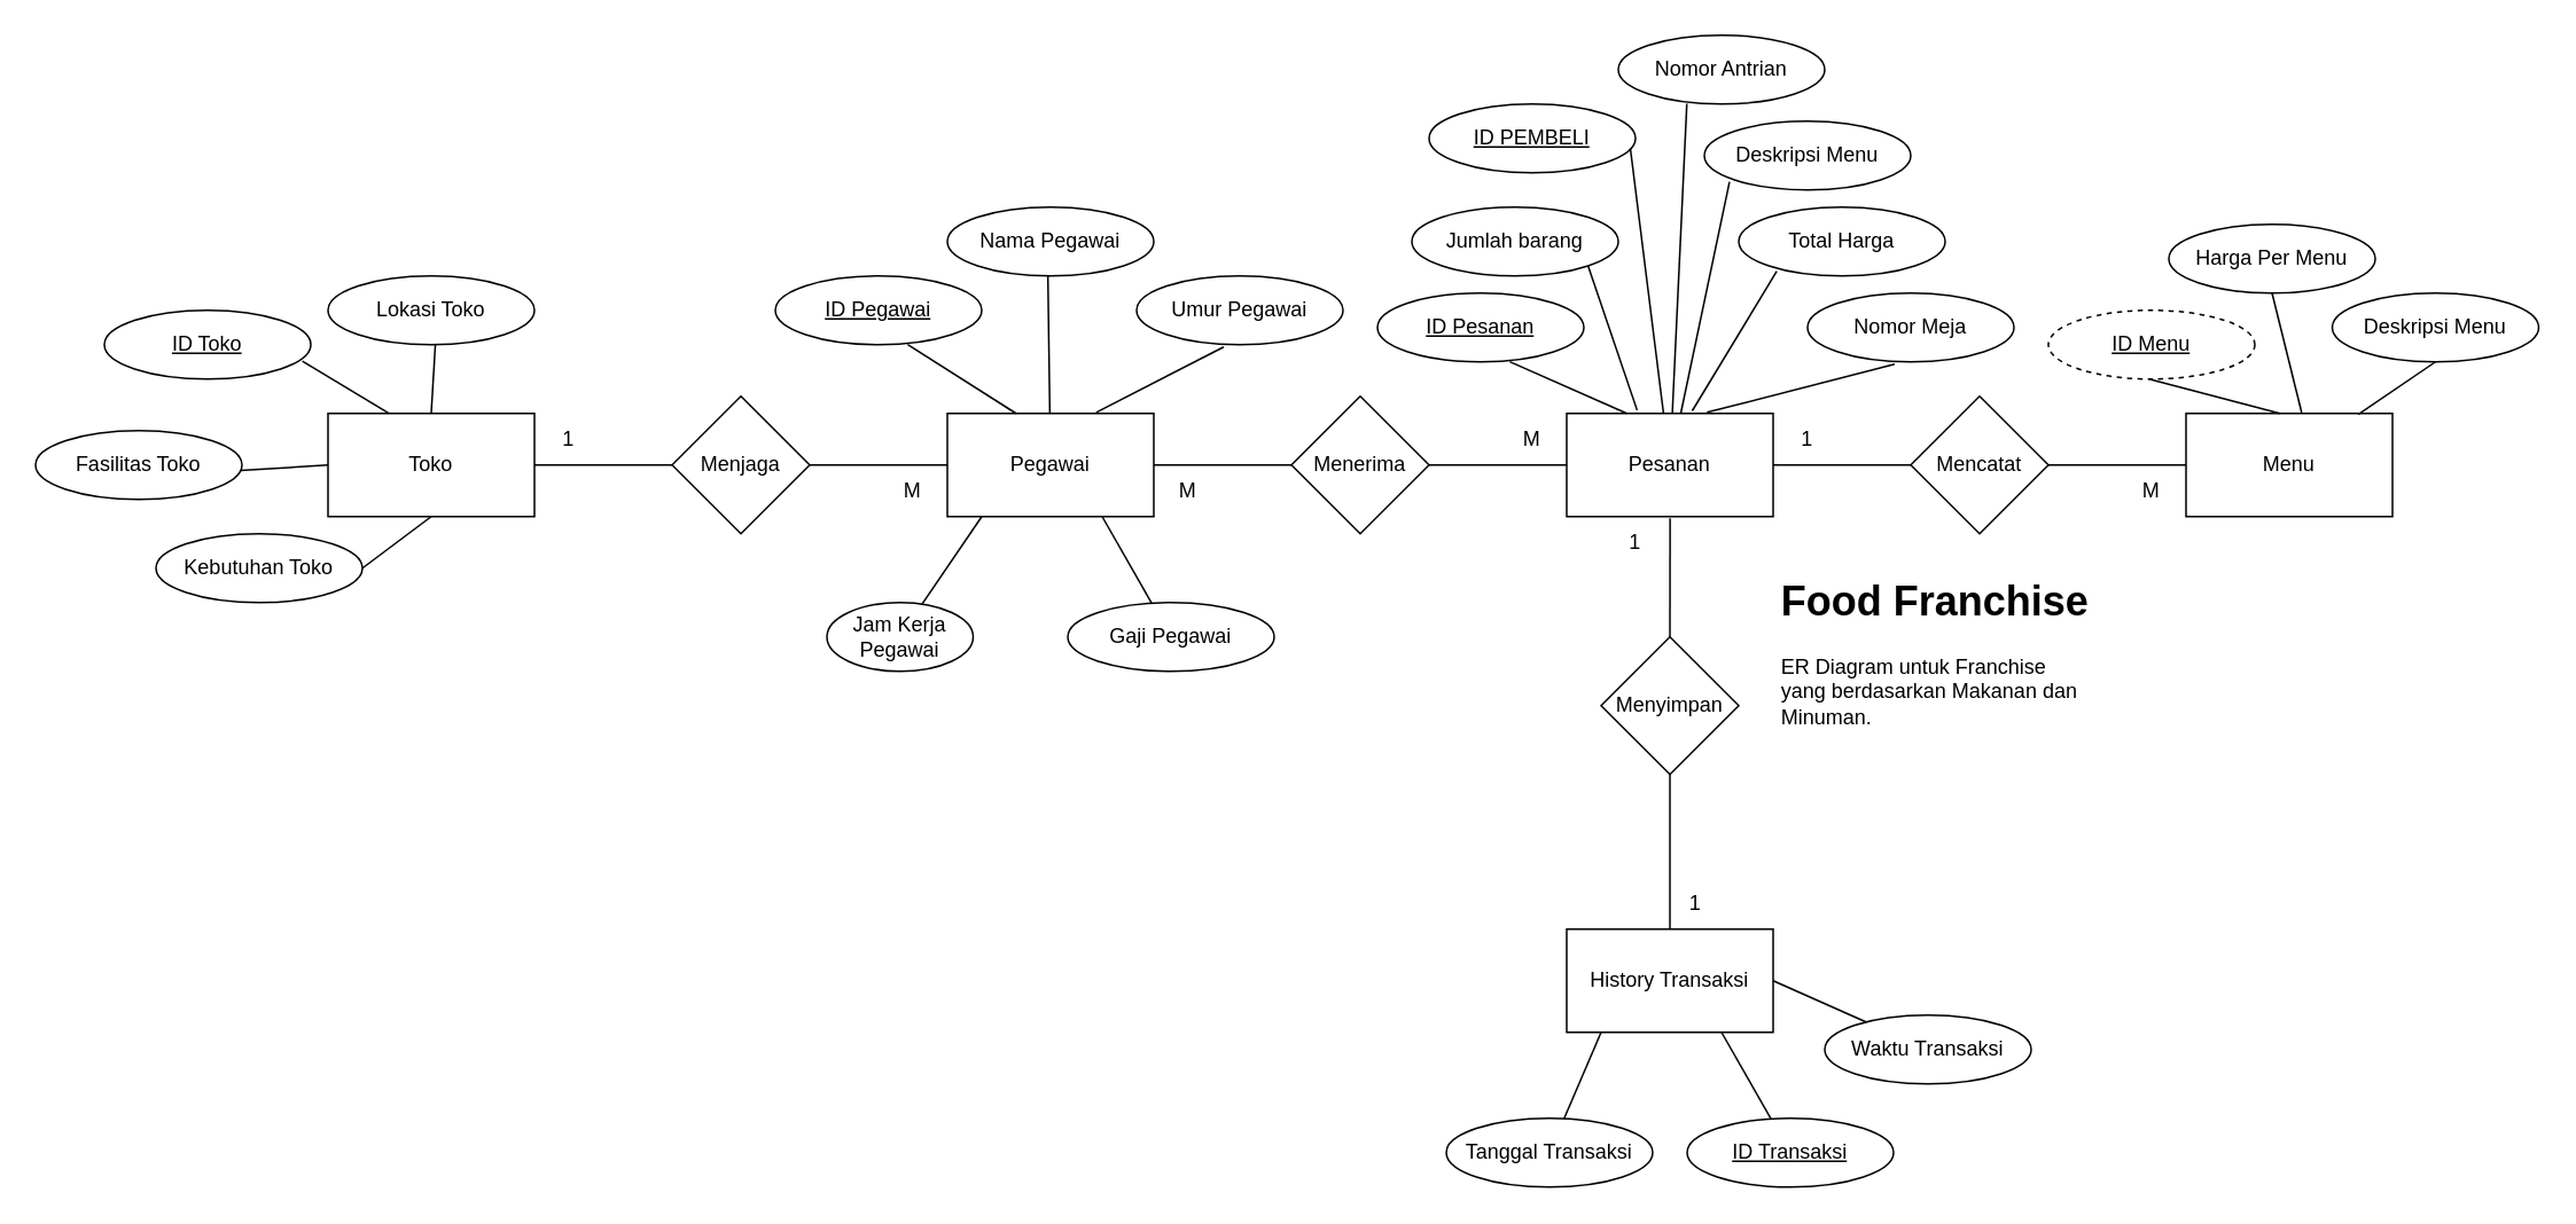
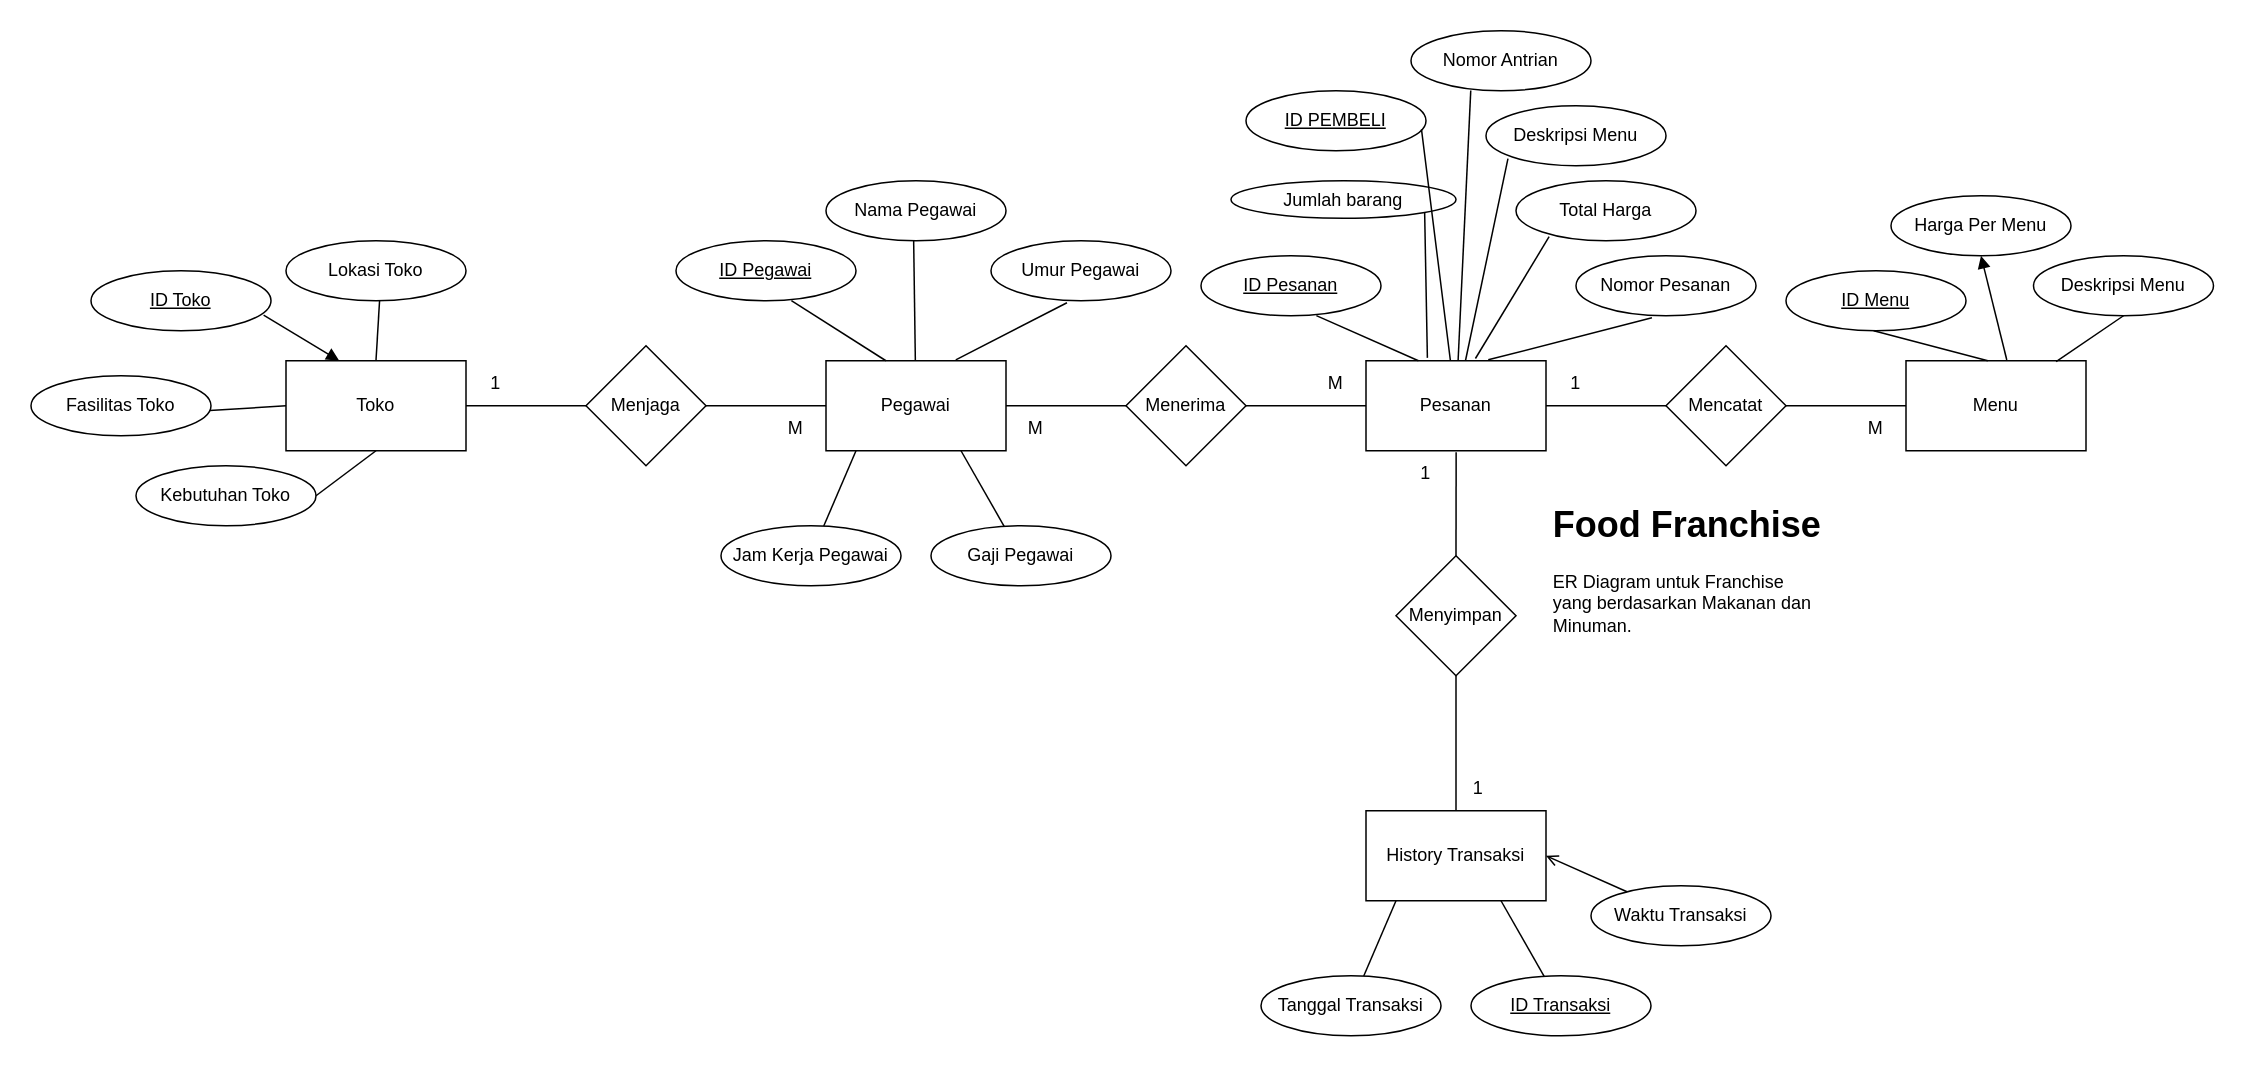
- <mxCell id="45" value="Jumlah barang" style="ellipse;whiteSpace=wrap;html=1;" vertex="1" parent="1"><mxGeometry x="820" y="120" width="120" height="40" as="geometry" /></mxCell>
+ <mxCell id="45" value="Jumlah barang" style="ellipse;whiteSpace=wrap;html=1;" vertex="1" parent="1"><mxGeometry x="820" y="120" width="150" height="25" as="geometry" /></mxCell>
- <mxCell id="61" value="" style="endArrow=none;html=1;rounded=0;entryX=0.5;entryY=1;entryDx=0;entryDy=0;exitX=0.56;exitY=-0.008;exitDx=0;exitDy=0;exitPerimeter=0;" edge="1" parent="1" target="60" source="8"><mxGeometry width="50" height="50" relative="1" as="geometry"><mxPoint x="1334.32" y="238.08" as="sourcePoint" /><mxPoint x="1419.24" y="165.3" as="targetPoint" /></mxGeometry></mxCell>
+ <mxCell id="61" value="" style="endArrow=block;html=1;rounded=0;entryX=0.5;entryY=1;entryDx=0;entryDy=0;exitX=0.56;exitY=-0.008;exitDx=0;exitDy=0;exitPerimeter=0;" edge="1" parent="1" target="60" source="8"><mxGeometry width="50" height="50" relative="1" as="geometry"><mxPoint x="1334.32" y="238.08" as="sourcePoint" /><mxPoint x="1419.24" y="165.3" as="targetPoint" /></mxGeometry></mxCell>
- <mxCell id="46" value="Nomor Meja" style="ellipse;whiteSpace=wrap;html=1;" vertex="1" parent="1"><mxGeometry x="1050" y="170" width="120" height="40" as="geometry" /></mxCell>
+ <mxCell id="46" value="Nomor Pesanan" style="ellipse;whiteSpace=wrap;html=1;" vertex="1" parent="1"><mxGeometry x="1050" y="170" width="120" height="40" as="geometry" /></mxCell>
- <mxCell id="58" value="&lt;u&gt;ID Menu&lt;/u&gt;" style="ellipse;whiteSpace=wrap;html=1;dashed=1;" vertex="1" parent="1"><mxGeometry x="1190" y="180" width="120" height="40" as="geometry" /></mxCell>
+ <mxCell id="58" value="&lt;u&gt;ID Menu&lt;/u&gt;" style="ellipse;whiteSpace=wrap;html=1;" vertex="1" parent="1"><mxGeometry x="1190" y="180" width="120" height="40" as="geometry" /></mxCell>
- <mxCell id="37" value="" style="endArrow=none;html=1;rounded=0;exitX=0.959;exitY=0.74;exitDx=0;exitDy=0;entryX=0.295;entryY=-0.002;entryDx=0;entryDy=0;entryPerimeter=0;exitPerimeter=0;" edge="1" parent="1" source="19" target="2"><mxGeometry width="50" height="50" relative="1" as="geometry"><mxPoint x="150" y="230" as="sourcePoint" /><mxPoint x="190" y="200" as="targetPoint" /></mxGeometry></mxCell>
+ <mxCell id="37" value="" style="endArrow=block;html=1;rounded=0;exitX=0.959;exitY=0.74;exitDx=0;exitDy=0;entryX=0.295;entryY=-0.002;entryDx=0;entryDy=0;entryPerimeter=0;exitPerimeter=0;" edge="1" parent="1" source="19" target="2"><mxGeometry width="50" height="50" relative="1" as="geometry"><mxPoint x="150" y="230" as="sourcePoint" /><mxPoint x="190" y="200" as="targetPoint" /></mxGeometry></mxCell>
- <mxCell id="33" value="Jam Kerja Pegawai" style="ellipse;whiteSpace=wrap;html=1;" vertex="1" parent="1"><mxGeometry x="480" y="350" width="85" height="40" as="geometry" /></mxCell>
+ <mxCell id="33" value="Jam Kerja Pegawai" style="ellipse;whiteSpace=wrap;html=1;" vertex="1" parent="1"><mxGeometry x="480" y="350" width="120" height="40" as="geometry" /></mxCell>
- <mxCell id="55" value="" style="endArrow=none;html=1;rounded=0;entryX=1;entryY=0.5;entryDx=0;entryDy=0;" edge="1" parent="1" source="54" target="16"><mxGeometry width="50" height="50" relative="1" as="geometry"><mxPoint x="1081.135" y="620" as="sourcePoint" /><mxPoint x="1080" y="540" as="targetPoint" /></mxGeometry></mxCell>
+ <mxCell id="55" value="" style="endArrow=open;html=1;rounded=0;entryX=1;entryY=0.5;entryDx=0;entryDy=0;" edge="1" parent="1" source="54" target="16"><mxGeometry width="50" height="50" relative="1" as="geometry"><mxPoint x="1081.135" y="620" as="sourcePoint" /><mxPoint x="1080" y="540" as="targetPoint" /></mxGeometry></mxCell>
